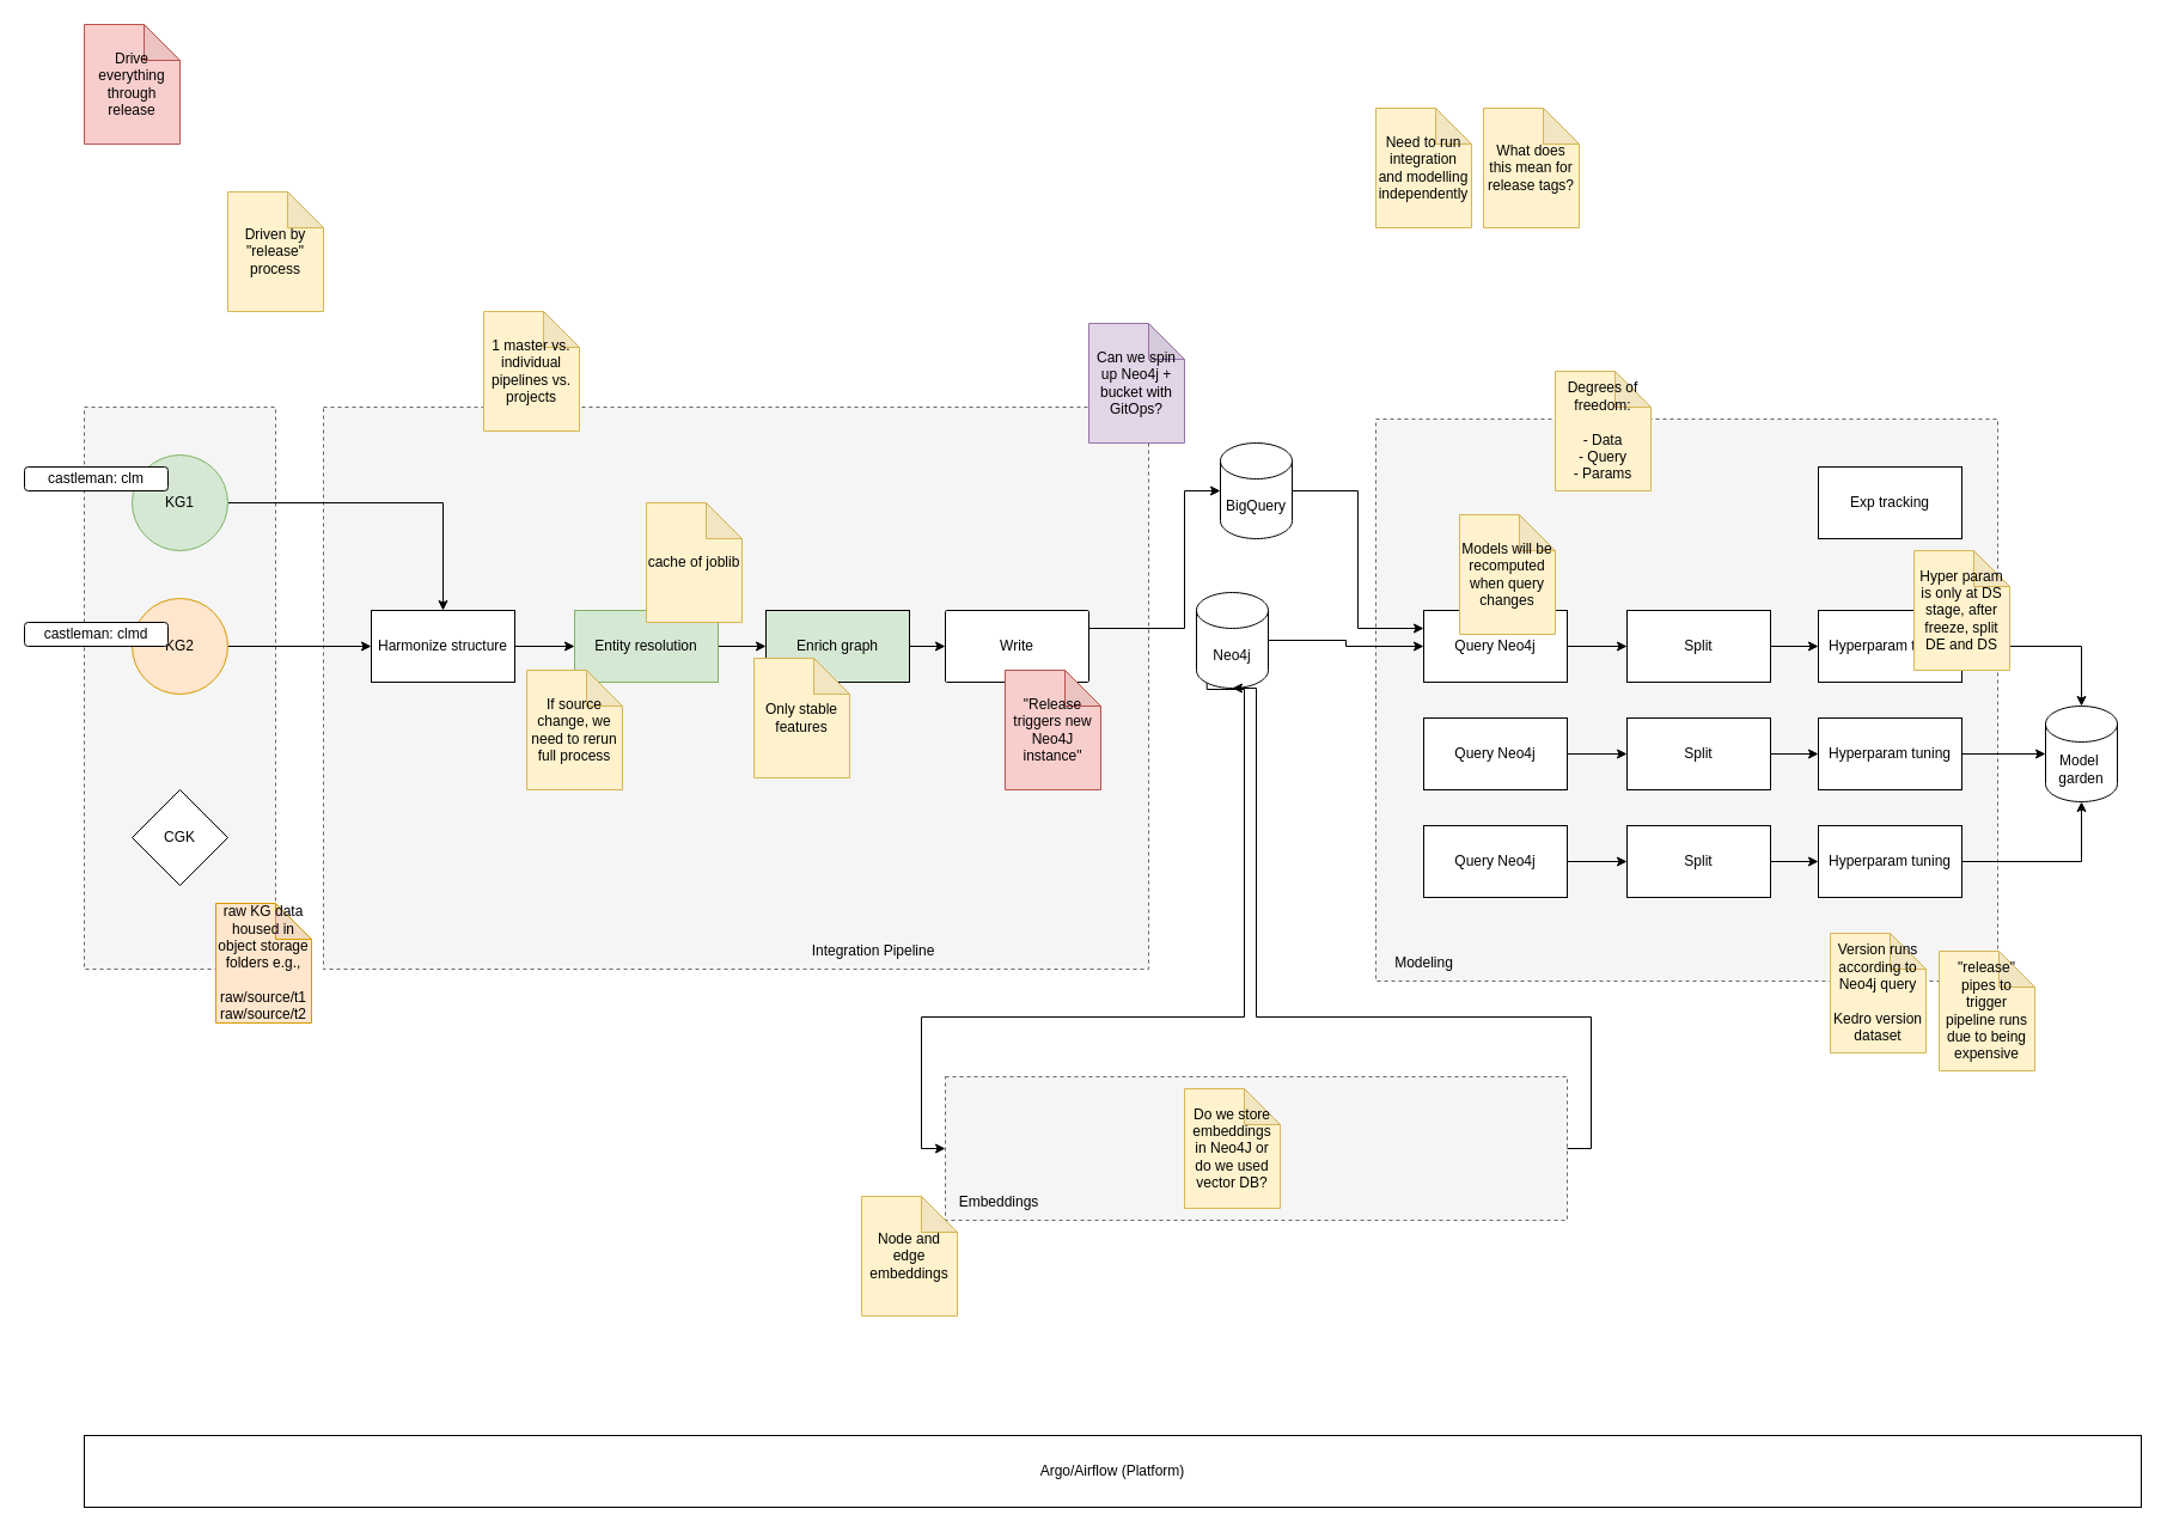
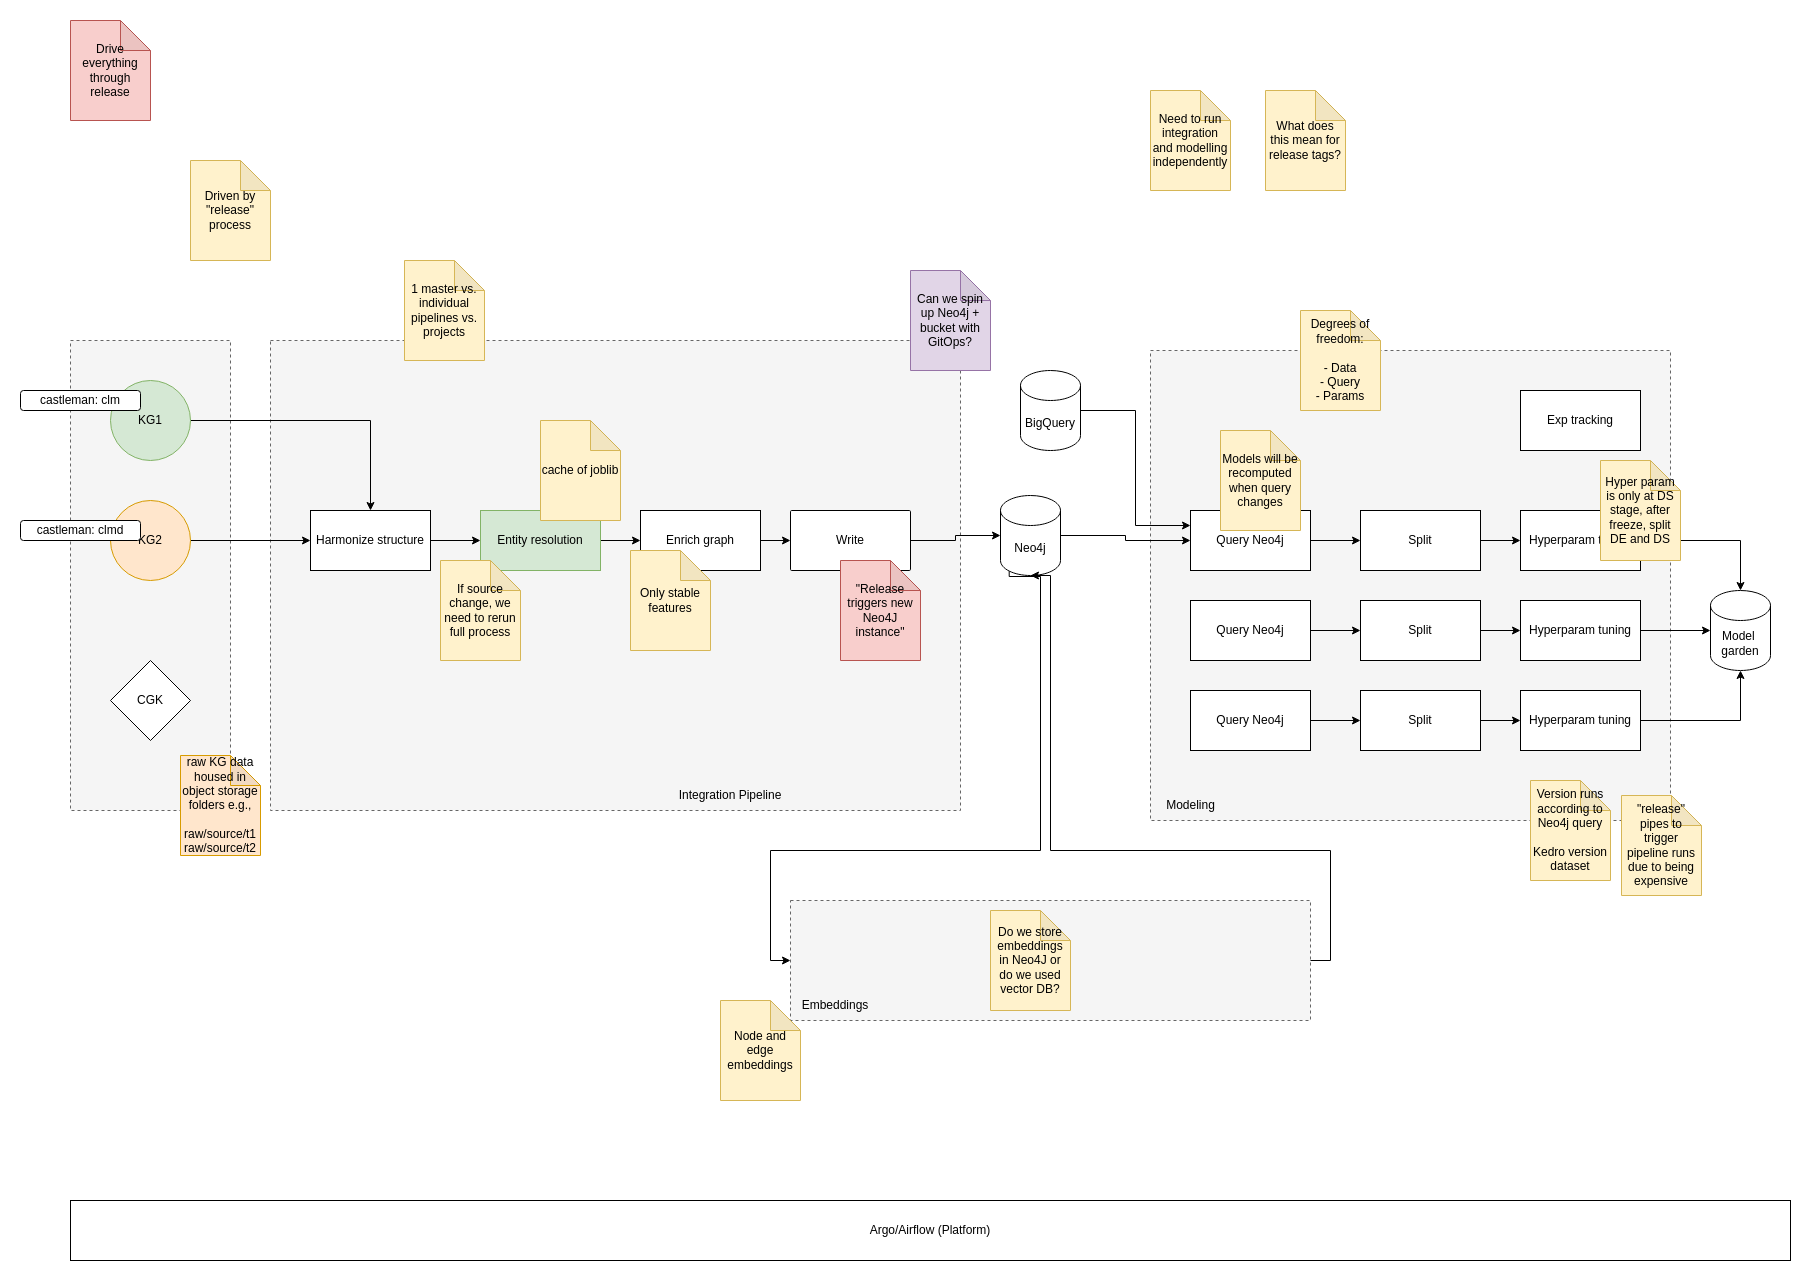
- <mxCell id="53" value="What does this mean for release tags?" style="shape=note;whiteSpace=wrap;html=1;backgroundOutline=1;darkOpacity=0.05;fillColor=#fff2cc;strokeColor=#d6b656;" parent="52" vertex="1"><mxGeometry x="1240" y="90" width="80" height="100" as="geometry" /></mxCell>
+ <mxCell id="53" value="What does this mean for release tags?" style="shape=note;whiteSpace=wrap;html=1;backgroundOutline=1;darkOpacity=0.05;fillColor=#fff2cc;strokeColor=#d6b656;" parent="52" vertex="1"><mxGeometry x="1265" y="90" width="80" height="100" as="geometry" /></mxCell>
- <mxCell id="34" style="edgeStyle=orthogonalEdgeStyle;rounded=0;orthogonalLoop=1;jettySize=auto;html=1;exitX=1;exitY=0.25;exitDx=0;exitDy=0;entryX=0;entryY=0.5;entryDx=0;entryDy=0;entryPerimeter=0;" parent="1" source="16" target="33" edge="1"><mxGeometry relative="1" as="geometry"><Array as="points"><mxPoint x="990" y="525" /><mxPoint x="990" y="410" /></Array></mxGeometry></mxCell>
- <mxCell id="36" value="Enrich graph" style="rounded=0;whiteSpace=wrap;html=1;fillColor=#d5e8d4;" parent="1" vertex="1"><mxGeometry x="640" y="510" width="120" height="60" as="geometry" /></mxCell>
+ <mxCell id="36" value="Enrich graph" style="rounded=0;whiteSpace=wrap;html=1;" parent="1" vertex="1"><mxGeometry x="640" y="510" width="120" height="60" as="geometry" /></mxCell>
+ <mxCell id="15" style="edgeStyle=orthogonalEdgeStyle;rounded=0;orthogonalLoop=1;jettySize=auto;html=1;exitX=1;exitY=0.5;exitDx=0;exitDy=0;" parent="1" source="16" target="18" edge="1"><mxGeometry relative="1" as="geometry" /></mxCell>
